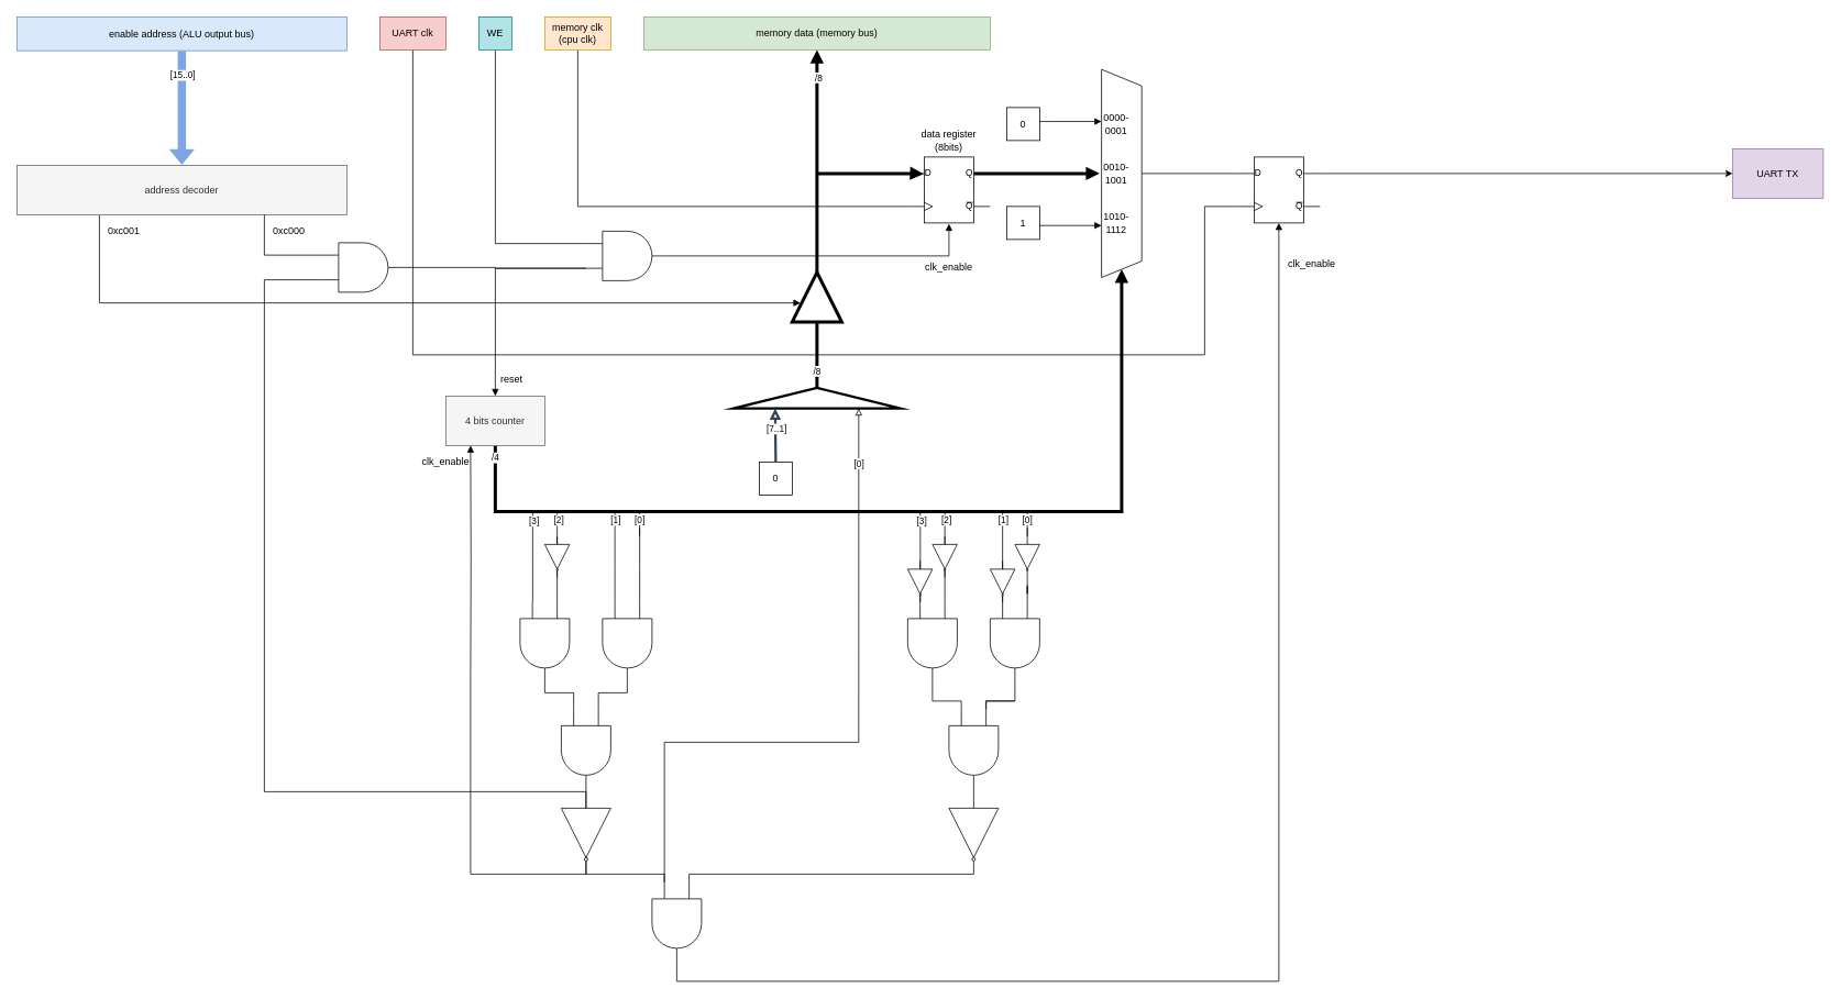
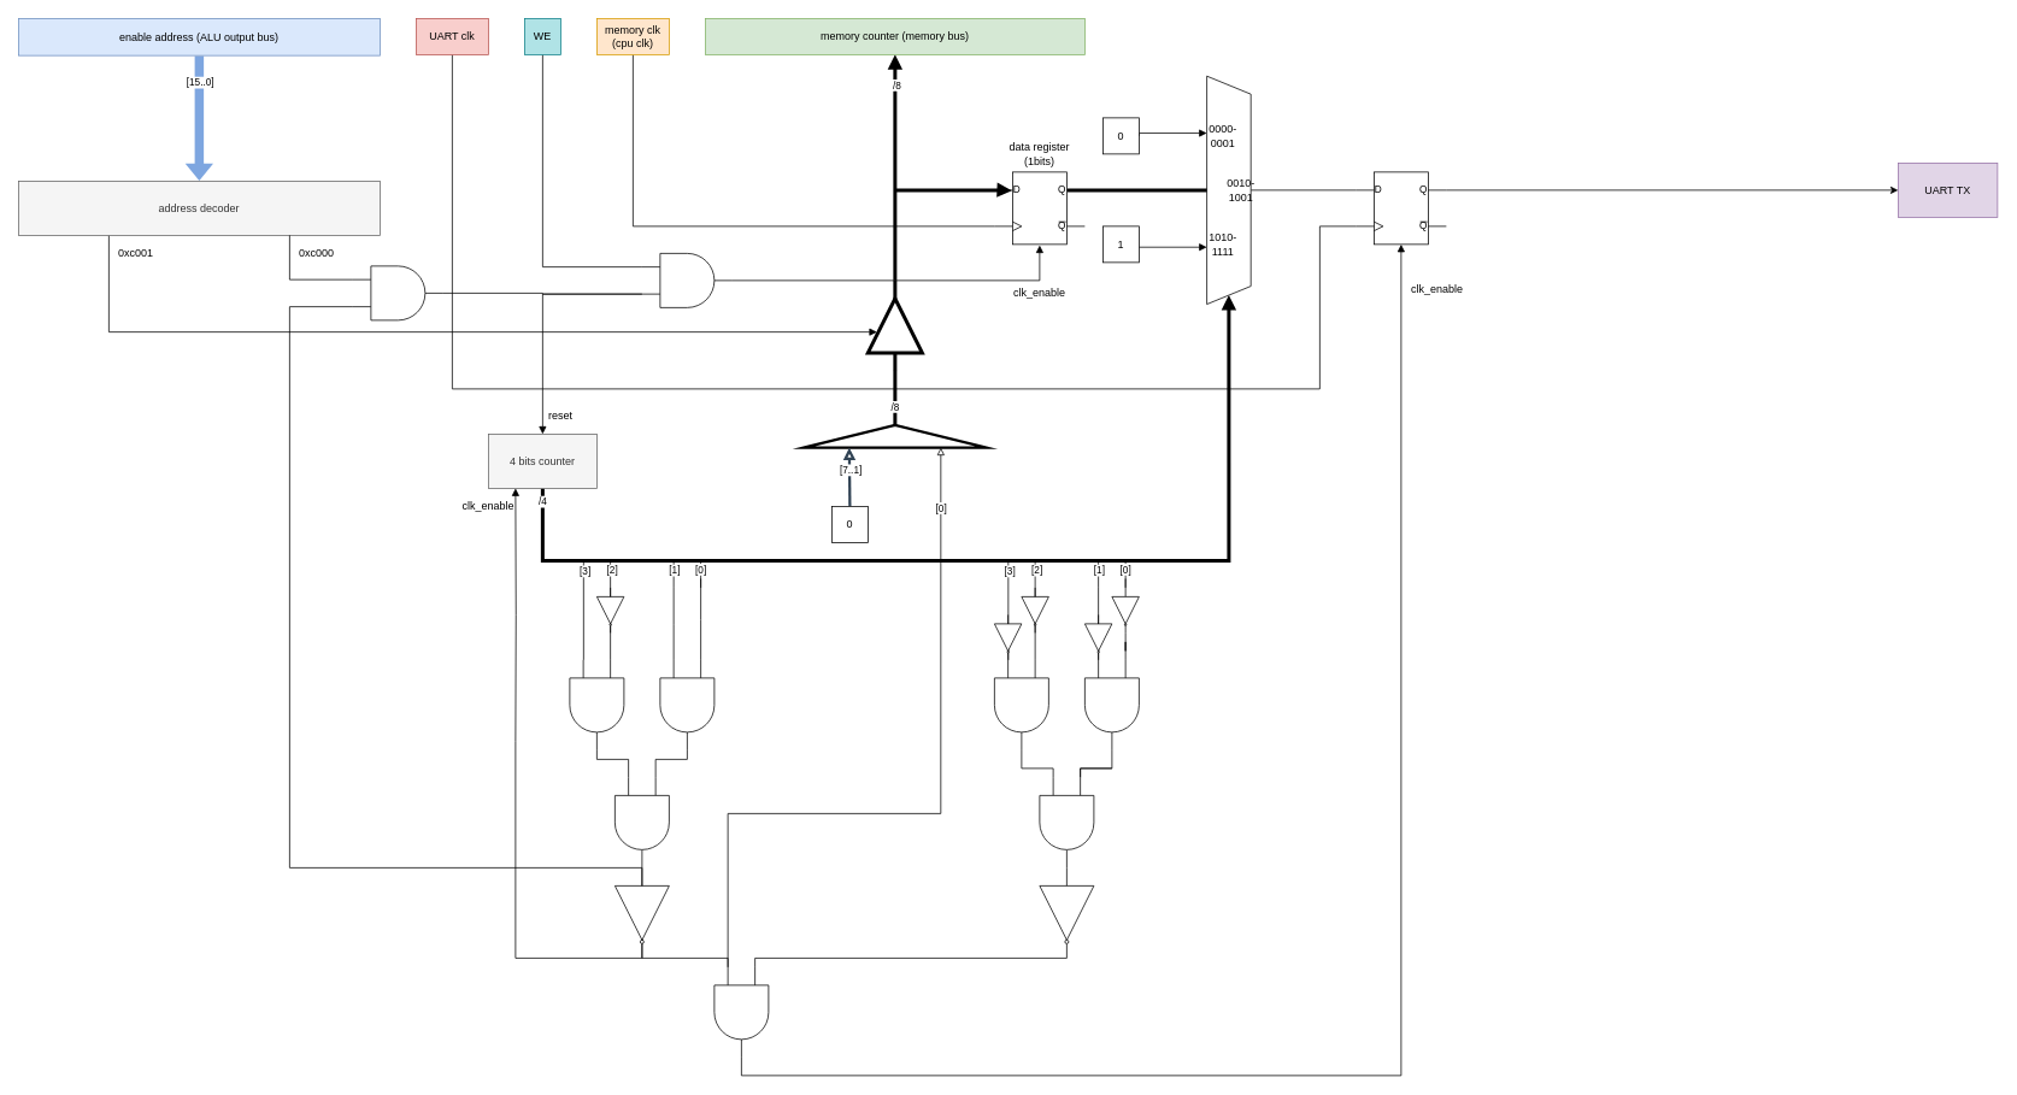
- <mxCell id="11" value="memory data (memory bus)" style="rounded=0;whiteSpace=wrap;html=1;fillColor=#d5e8d4;strokeColor=#82b366;" parent="1" vertex="1"><mxGeometry x="780" y="20" width="420" height="40" as="geometry" /></mxCell>
+ <mxCell id="11" value="memory counter (memory bus)" style="rounded=0;whiteSpace=wrap;html=1;fillColor=#d5e8d4;strokeColor=#82b366;" parent="1" vertex="1"><mxGeometry x="780" y="20" width="420" height="40" as="geometry" /></mxCell>
- <mxCell id="37" value="data register (8bits)" style="text;html=1;strokeColor=none;fillColor=none;align=center;verticalAlign=middle;whiteSpace=wrap;rounded=0;" parent="1" vertex="1"><mxGeometry x="1115" y="160" width="70" height="20" as="geometry" /></mxCell>
+ <mxCell id="37" value="data register (1bits)" style="text;html=1;strokeColor=none;fillColor=none;align=center;verticalAlign=middle;whiteSpace=wrap;rounded=0;" parent="1" vertex="1"><mxGeometry x="1115" y="160" width="70" height="20" as="geometry" /></mxCell>
- <mxCell id="46" value="0010-&lt;br&gt;1001" style="text;html=1;strokeColor=none;fillColor=none;align=center;verticalAlign=middle;whiteSpace=wrap;rounded=0;" parent="1" vertex="1"><mxGeometry x="1332.5" y="200" width="40" height="20" as="geometry" /></mxCell>
+ <mxCell id="46" value="0010-&lt;br&gt;1001" style="text;html=1;strokeColor=none;fillColor=none;align=center;verticalAlign=middle;whiteSpace=wrap;rounded=0;" parent="1" vertex="1"><mxGeometry x="1352.5" y="200" width="40" height="20" as="geometry" /></mxCell>
- <mxCell id="45" value="1010-1112" style="text;html=1;strokeColor=none;fillColor=none;align=center;verticalAlign=middle;whiteSpace=wrap;rounded=0;" parent="1" vertex="1"><mxGeometry x="1332.5" y="260" width="40" height="20" as="geometry" /></mxCell>
+ <mxCell id="45" value="1010-1111" style="text;html=1;strokeColor=none;fillColor=none;align=center;verticalAlign=middle;whiteSpace=wrap;rounded=0;" parent="1" vertex="1"><mxGeometry x="1332.5" y="260" width="40" height="20" as="geometry" /></mxCell>
